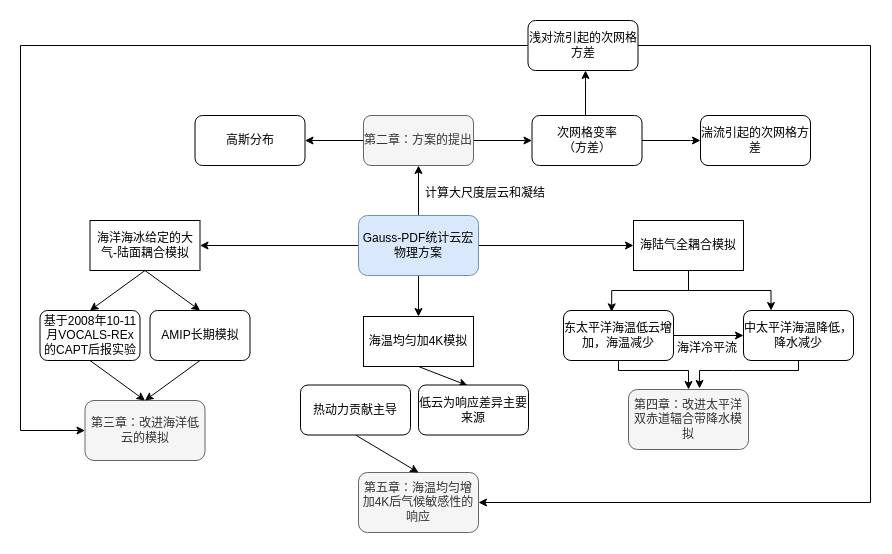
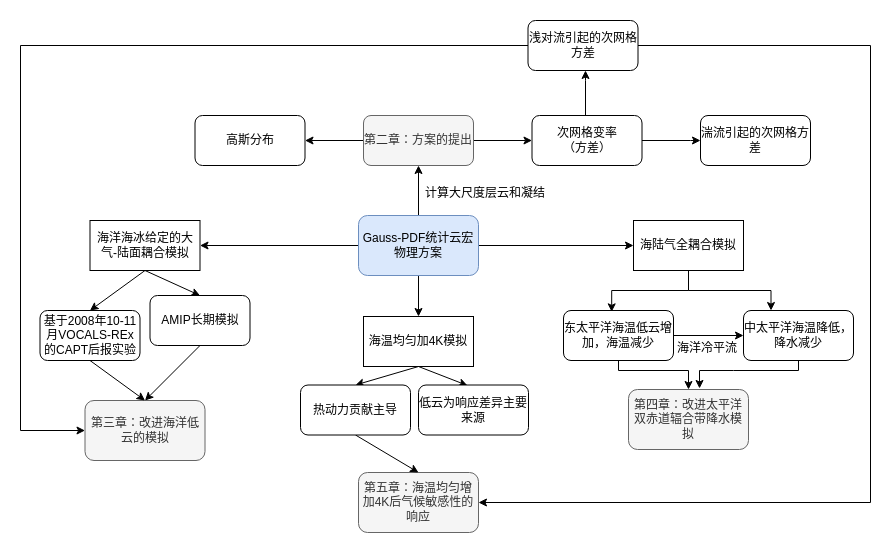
- <mxCell id="22" value="AMIP长期模拟" style="rounded=1;whiteSpace=wrap;html=1;" parent="1" vertex="1"><mxGeometry x="149.5" y="310" width="100" height="50" as="geometry" /></mxCell>
+ <mxCell id="22" value="AMIP长期模拟" style="rounded=1;whiteSpace=wrap;html=1;" parent="1" vertex="1"><mxGeometry x="149.5" y="295" width="100" height="50" as="geometry" /></mxCell>
+ <mxCell id="32" style="edgeStyle=none;rounded=0;orthogonalLoop=1;jettySize=auto;html=1;exitX=0.5;exitY=1;exitDx=0;exitDy=0;entryX=0.5;entryY=0;entryDx=0;entryDy=0;" parent="1" source="34" target="42" edge="1"><mxGeometry relative="1" as="geometry" /></mxCell>
